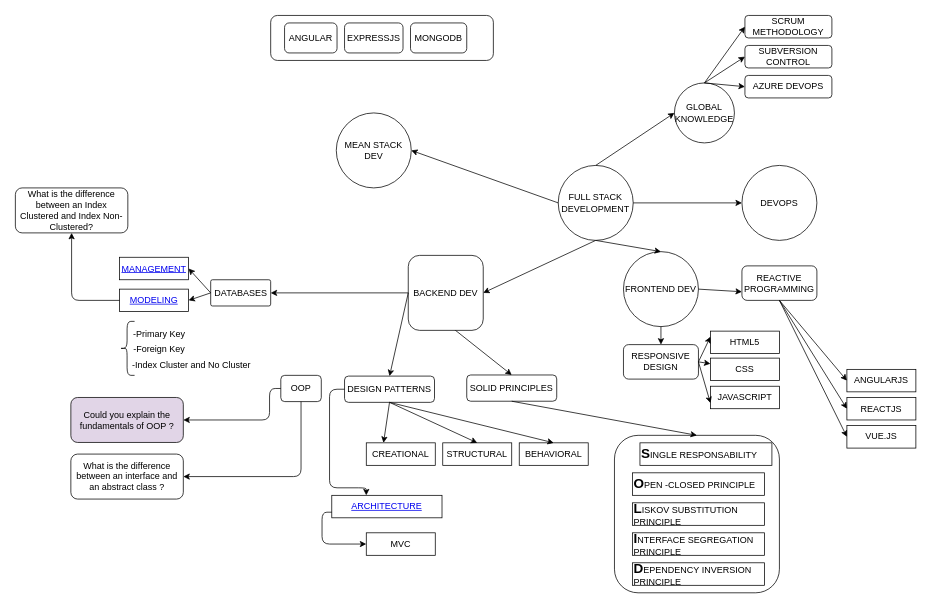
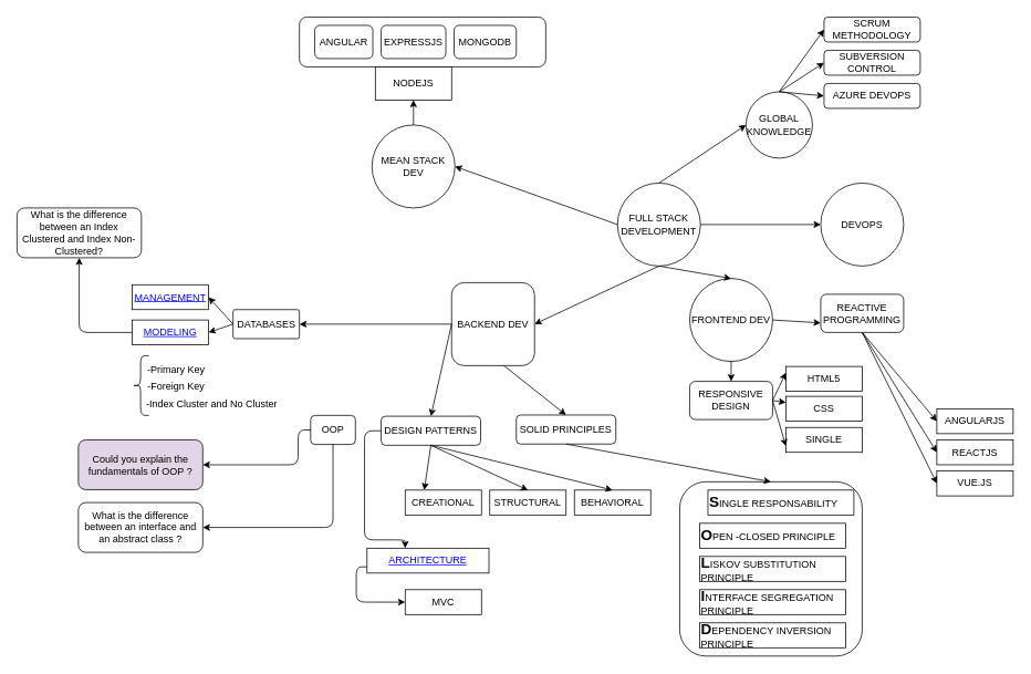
+ <mxCell id="11" value="NODEJS" style="rounded=0;whiteSpace=wrap;html=1;" parent="1" vertex="1"><mxGeometry x="452" y="80" width="92" height="40" as="geometry" /></mxCell>
+ <mxCell id="12" value="" style="endArrow=classic;html=1;exitX=0.5;exitY=0;exitDx=0;exitDy=0;entryX=0.5;entryY=1;entryDx=0;entryDy=0;" parent="1" source="6" target="11" edge="1"><mxGeometry width="50" height="50" relative="1" as="geometry"><mxPoint x="659" y="190" as="sourcePoint" /><mxPoint x="709" y="140" as="targetPoint" /></mxGeometry></mxCell>
- <mxCell id="60" value="JAVASCRIPT" style="rounded=0;whiteSpace=wrap;html=1;" parent="1" vertex="1"><mxGeometry x="947" y="514.5" width="92" height="30" as="geometry" /></mxCell>
+ <mxCell id="60" value="SINGLE" style="rounded=0;whiteSpace=wrap;html=1;" parent="1" vertex="1"><mxGeometry x="947" y="514.5" width="92" height="30" as="geometry" /></mxCell>
